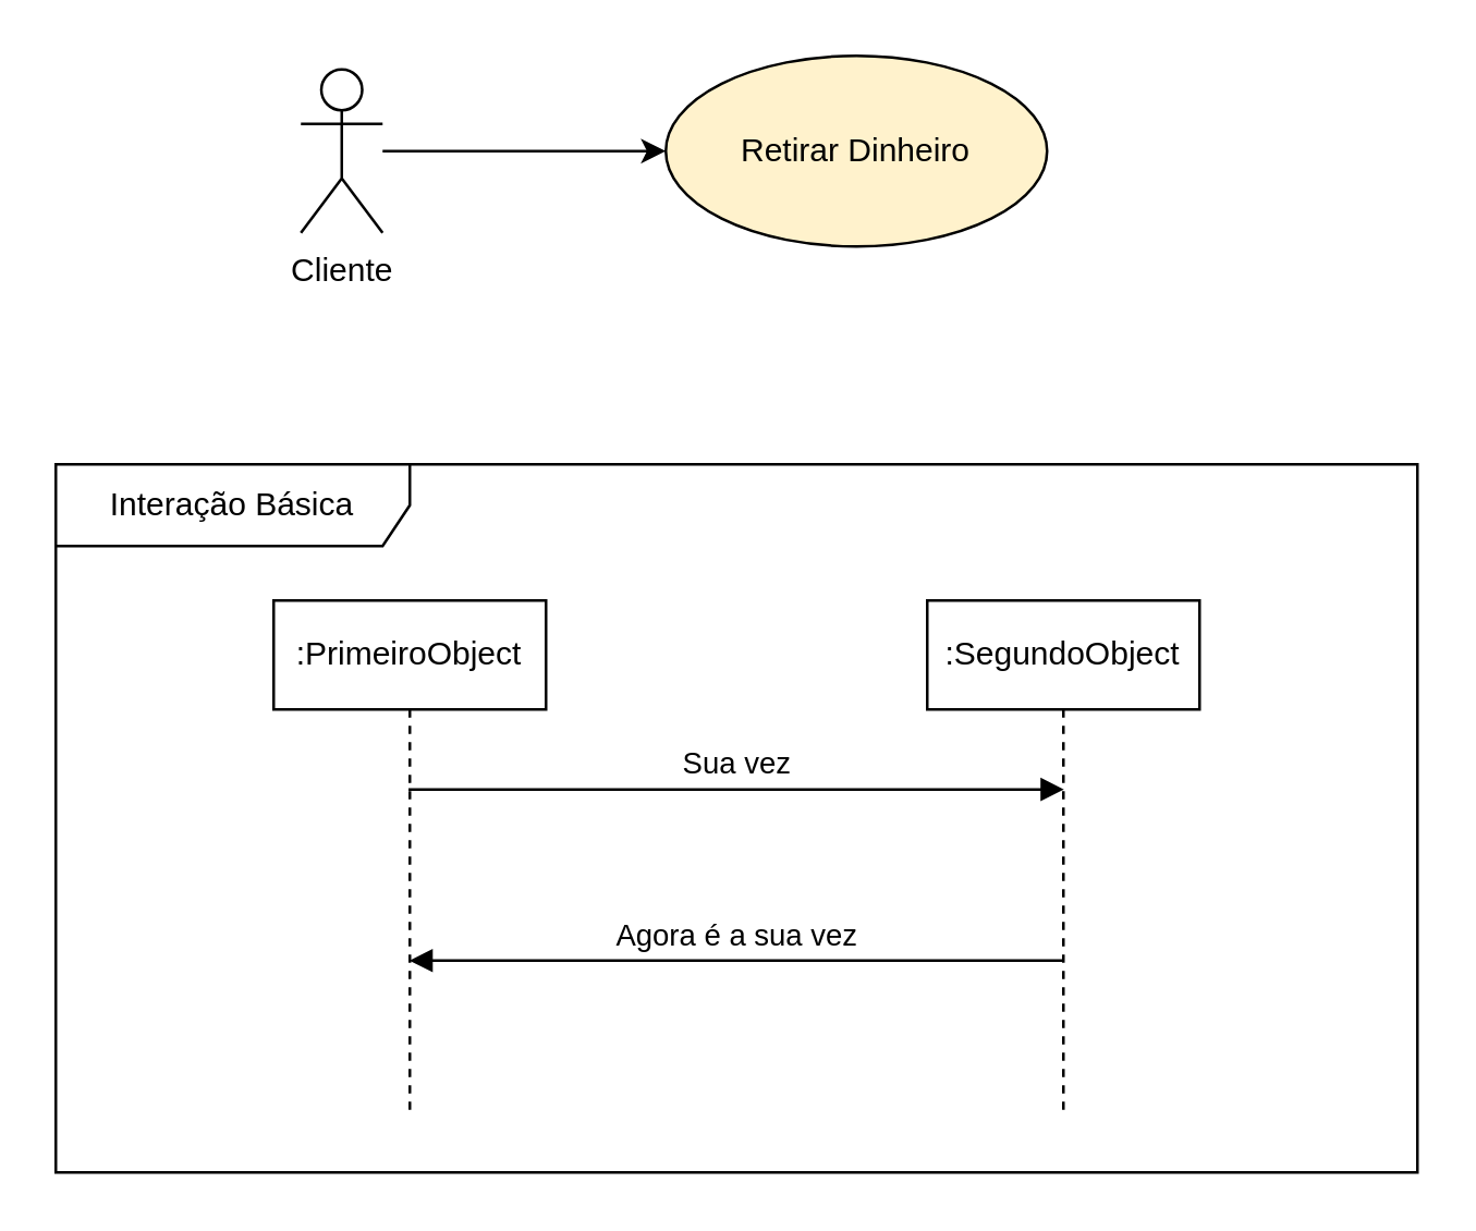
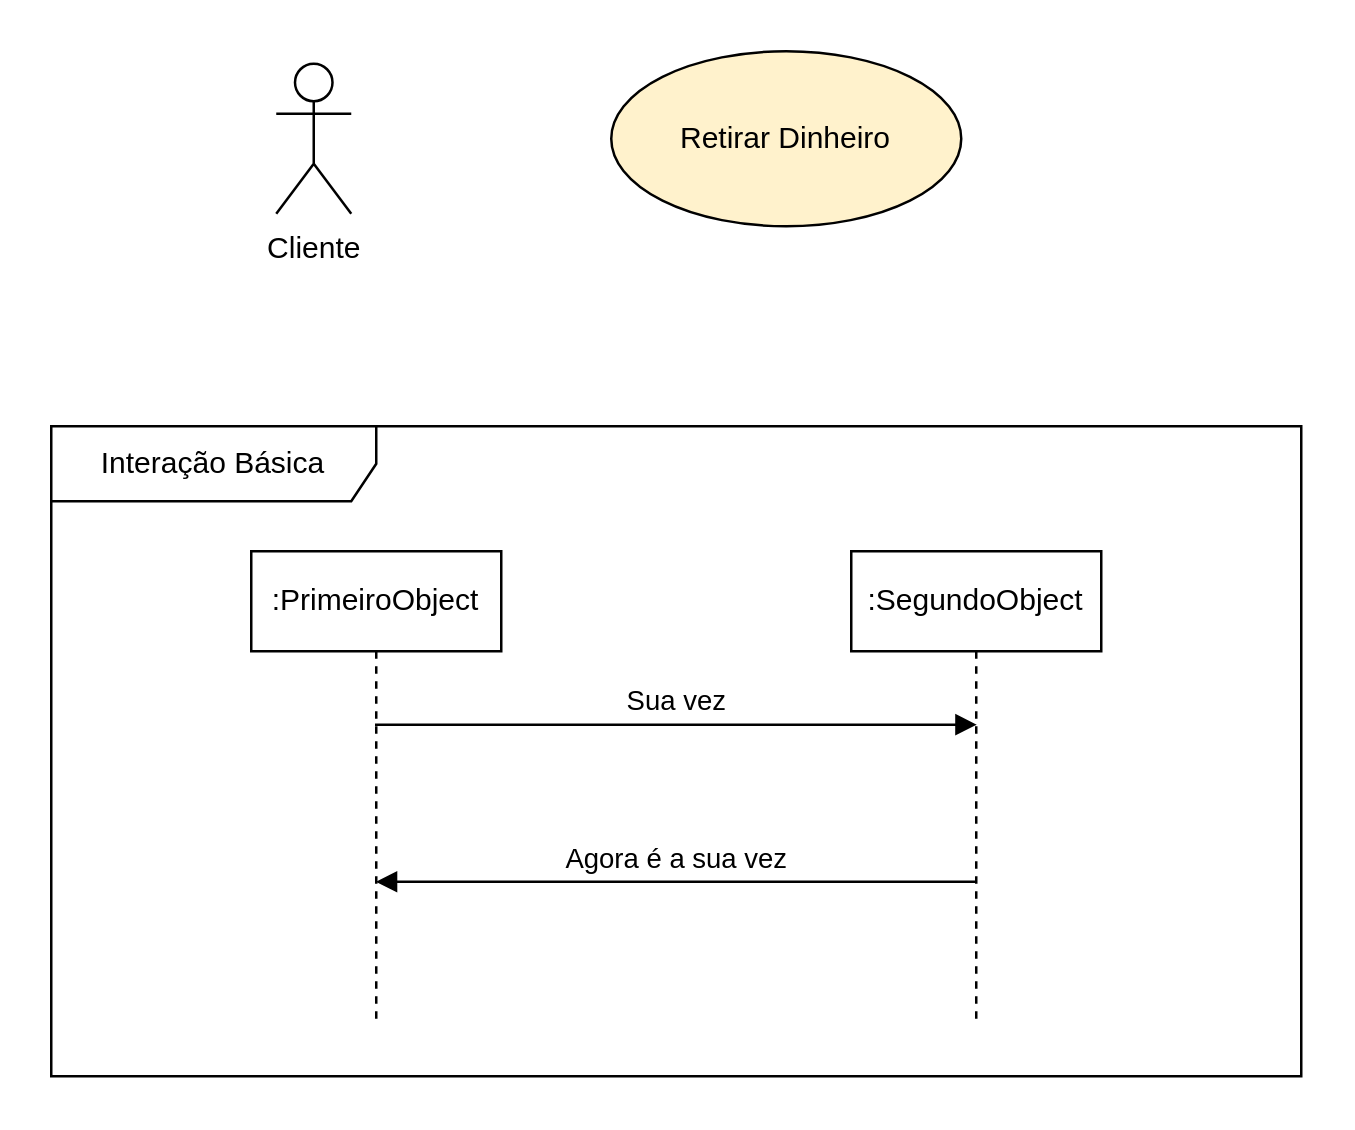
- <mxCell id="2" style="edgeStyle=orthogonalEdgeStyle;rounded=0;orthogonalLoop=1;jettySize=auto;html=1;entryX=0;entryY=0.5;entryDx=0;entryDy=0;" edge="1" parent="1" source="3" target="4"><mxGeometry relative="1" as="geometry" /></mxCell>
